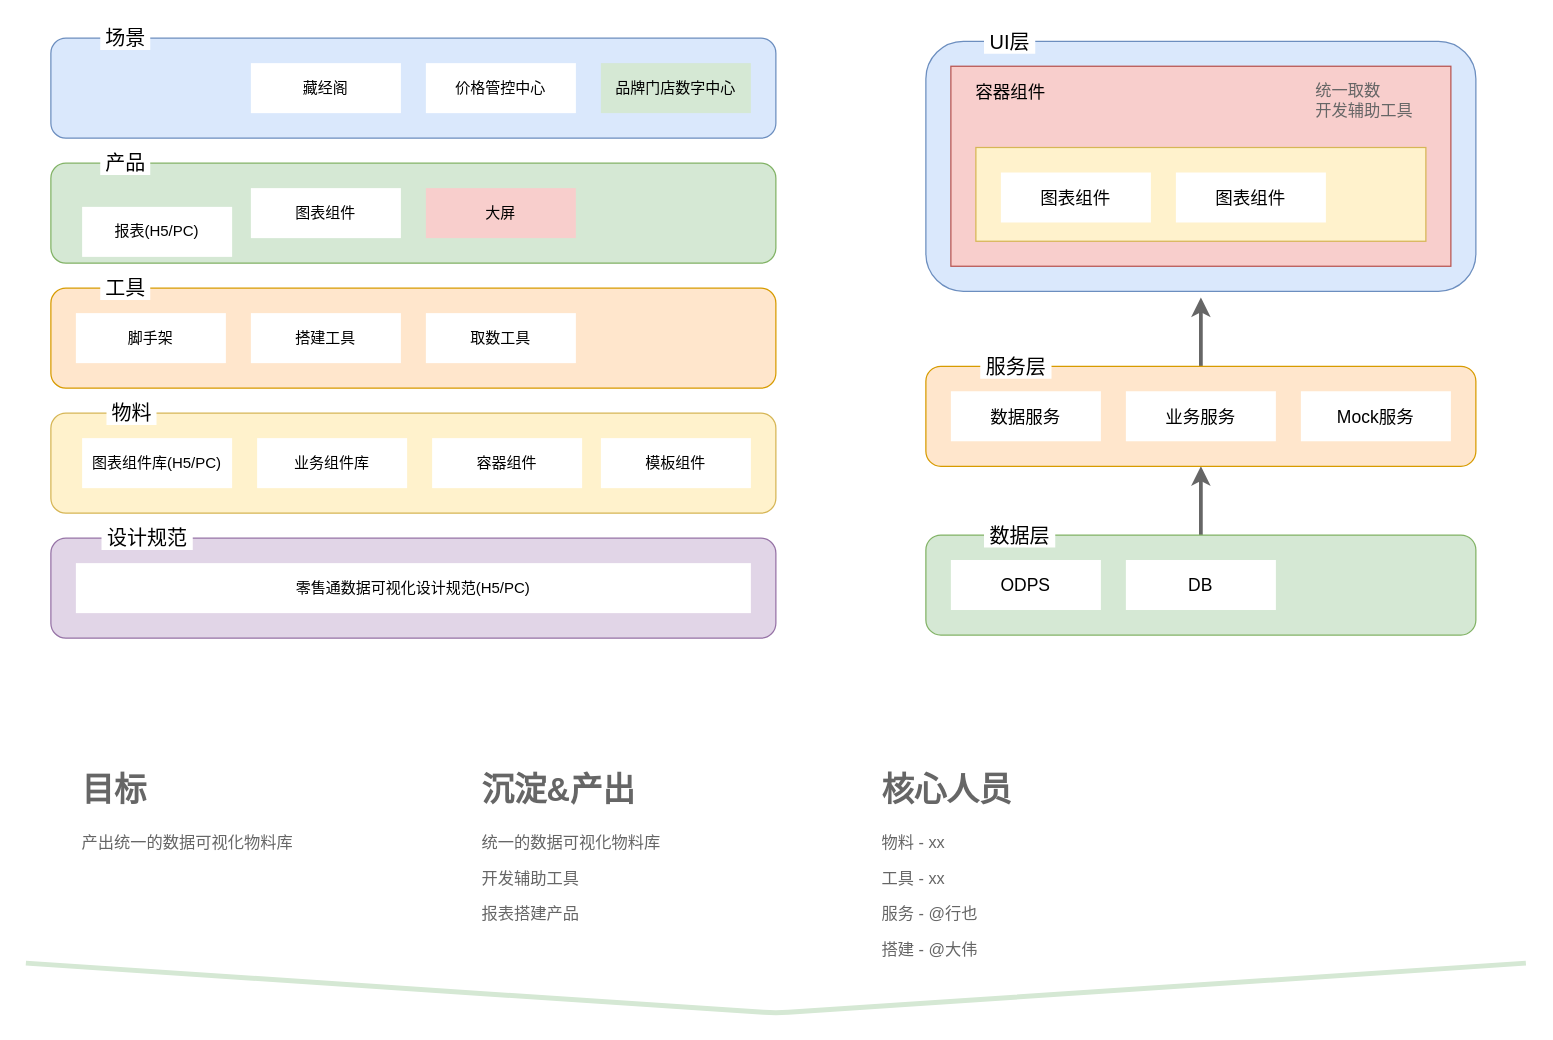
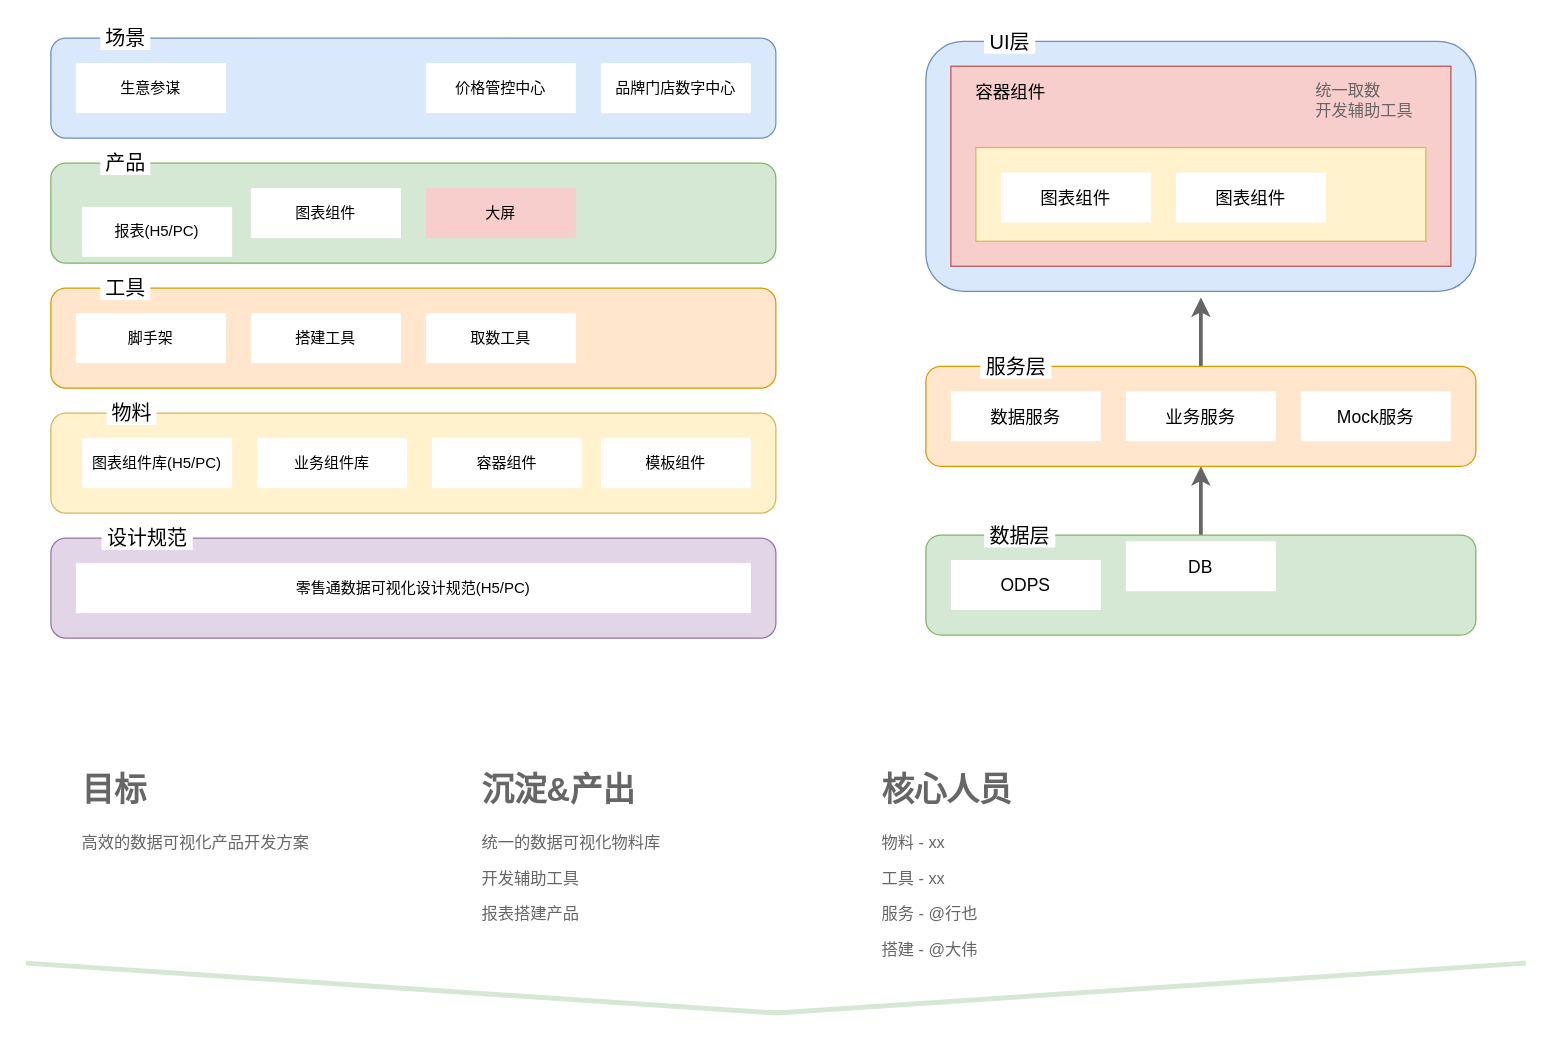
+ <mxCell id="12" value="生意参谋" style="rounded=0;whiteSpace=wrap;html=1;strokeColor=none;" parent="1" vertex="1"><mxGeometry x="60" y="50" width="120" height="40" as="geometry" /></mxCell>
- <mxCell id="13" value="藏经阁" style="rounded=0;whiteSpace=wrap;html=1;strokeColor=none;" parent="1" vertex="1"><mxGeometry x="200" y="50" width="120" height="40" as="geometry" /></mxCell>
- <mxCell id="15" value="品牌门店数字中心" style="rounded=0;whiteSpace=wrap;html=1;strokeColor=none;fillColor=#d5e8d4;" parent="1" vertex="1"><mxGeometry x="480" y="50" width="120" height="40" as="geometry" /></mxCell>
+ <mxCell id="15" value="品牌门店数字中心" style="rounded=0;whiteSpace=wrap;html=1;strokeColor=none;" parent="1" vertex="1"><mxGeometry x="480" y="50" width="120" height="40" as="geometry" /></mxCell>
- <mxCell id="32" value="DB" style="rounded=0;whiteSpace=wrap;html=1;labelBackgroundColor=#ffffff;fontSize=14;strokeColor=none;" parent="1" vertex="1"><mxGeometry x="900" y="447.5" width="120" height="40" as="geometry" /></mxCell>
+ <mxCell id="32" value="DB" style="rounded=0;whiteSpace=wrap;html=1;labelBackgroundColor=#ffffff;fontSize=14;strokeColor=none;" parent="1" vertex="1"><mxGeometry x="900" y="432.5" width="120" height="40" as="geometry" /></mxCell>
- <mxCell id="47" value="&lt;h1&gt;目标&lt;/h1&gt;&lt;p&gt;产出统一的数据可视化物料库&lt;/p&gt;" style="text;html=1;strokeColor=none;fillColor=none;spacing=5;spacingTop=-20;whiteSpace=wrap;overflow=hidden;rounded=0;labelBackgroundColor=none;fontSize=13;fontColor=#666666;align=left;" parent="1" vertex="1"><mxGeometry x="60" y="610" width="200" height="160" as="geometry" /></mxCell>
+ <mxCell id="47" value="&lt;h1&gt;目标&lt;/h1&gt;&lt;p&gt;高效的数据可视化产品开发方案&lt;/p&gt;" style="text;html=1;strokeColor=none;fillColor=none;spacing=5;spacingTop=-20;whiteSpace=wrap;overflow=hidden;rounded=0;labelBackgroundColor=none;fontSize=13;fontColor=#666666;align=left;" parent="1" vertex="1"><mxGeometry x="60" y="610" width="200" height="160" as="geometry" /></mxCell>
